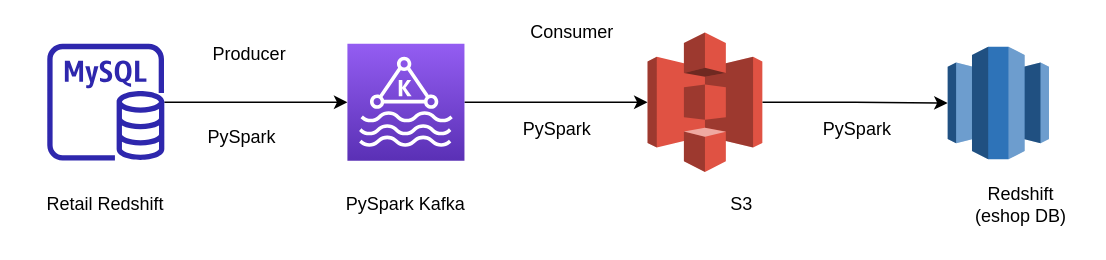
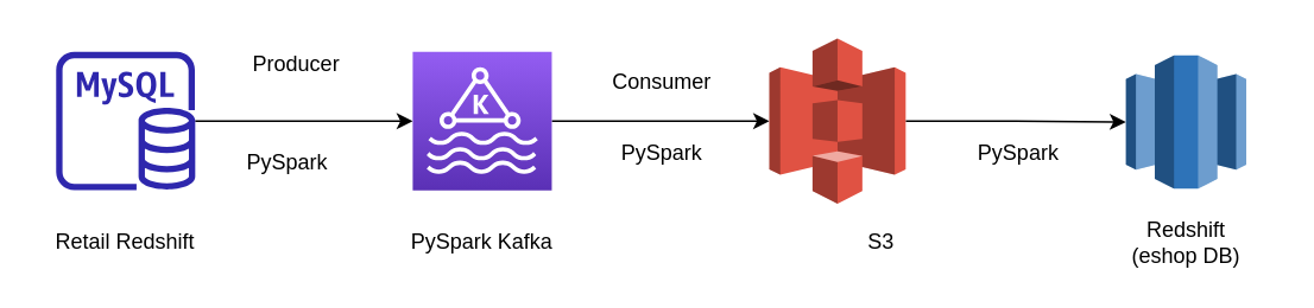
- <mxCell id="15" value="Consumer" style="text;html=1;strokeColor=none;fillColor=none;align=center;verticalAlign=middle;whiteSpace=wrap;rounded=0;" vertex="1" parent="1"><mxGeometry x="351" y="5.5" width="60" height="30" as="geometry" /></mxCell>
+ <mxCell id="15" value="Consumer" style="text;html=1;strokeColor=none;fillColor=none;align=center;verticalAlign=middle;whiteSpace=wrap;rounded=0;" vertex="1" parent="1"><mxGeometry x="341" y="30.5" width="60" height="30" as="geometry" /></mxCell>
- <mxCell id="12" value="Redshift&lt;br&gt;(eshop DB)" style="text;html=1;strokeColor=none;fillColor=none;align=center;verticalAlign=middle;whiteSpace=wrap;rounded=0;" vertex="1" parent="1"><mxGeometry x="629.75" y="121" width="100" height="30" as="geometry" /></mxCell>
+ <mxCell id="12" value="Redshift&lt;br&gt;(eshop DB)" style="text;html=1;strokeColor=none;fillColor=none;align=center;verticalAlign=middle;whiteSpace=wrap;rounded=0;" vertex="1" parent="1"><mxGeometry x="614.75" y="121" width="100" height="30" as="geometry" /></mxCell>
